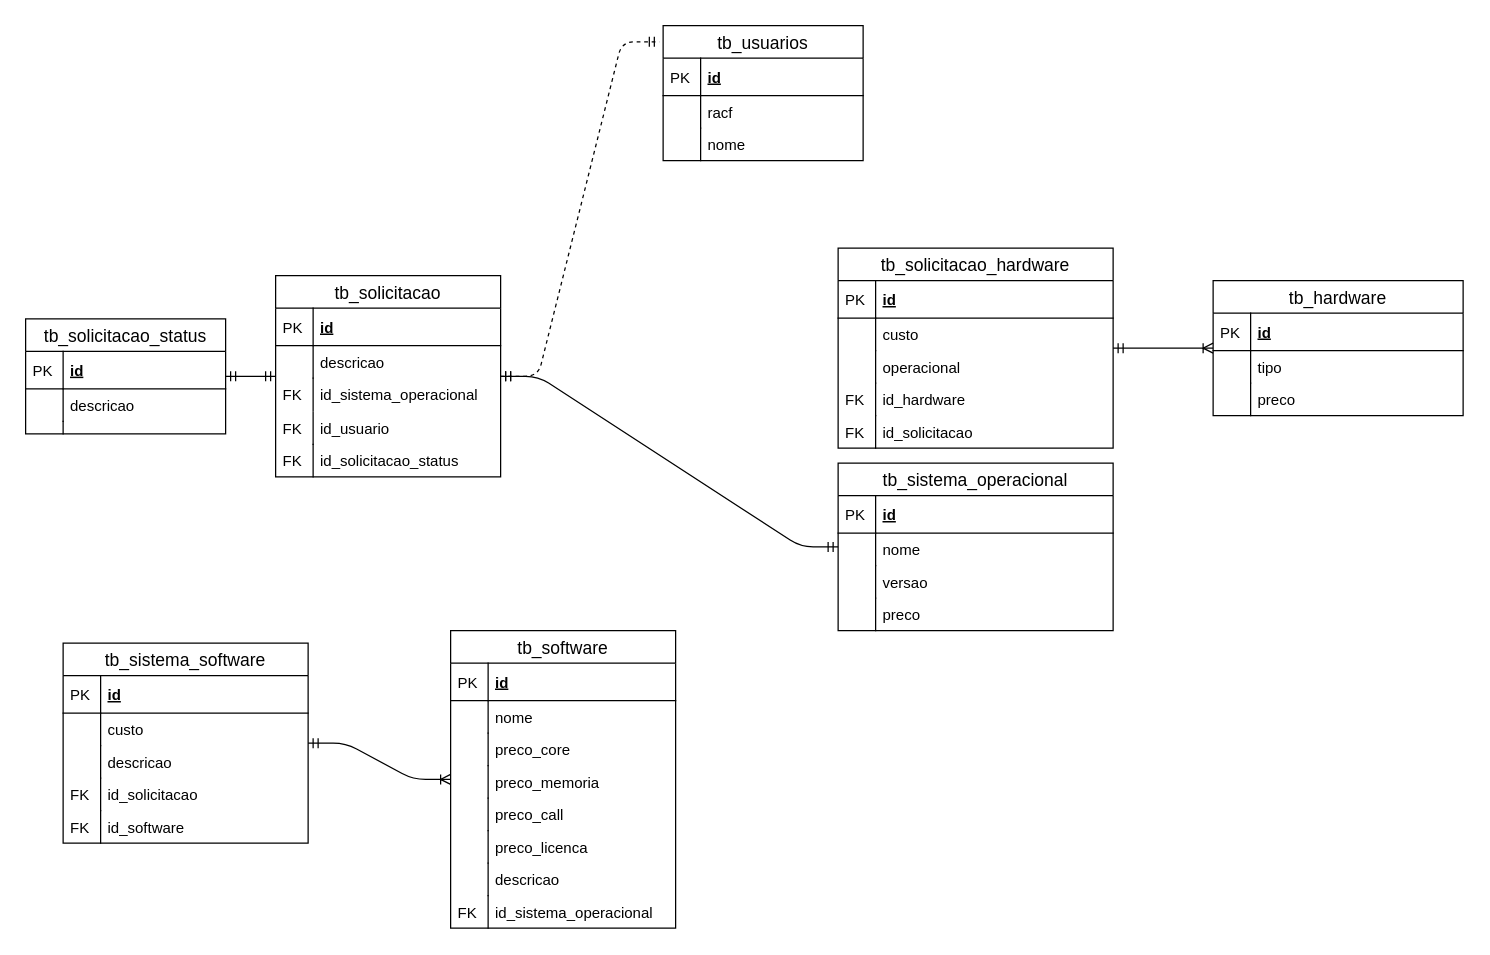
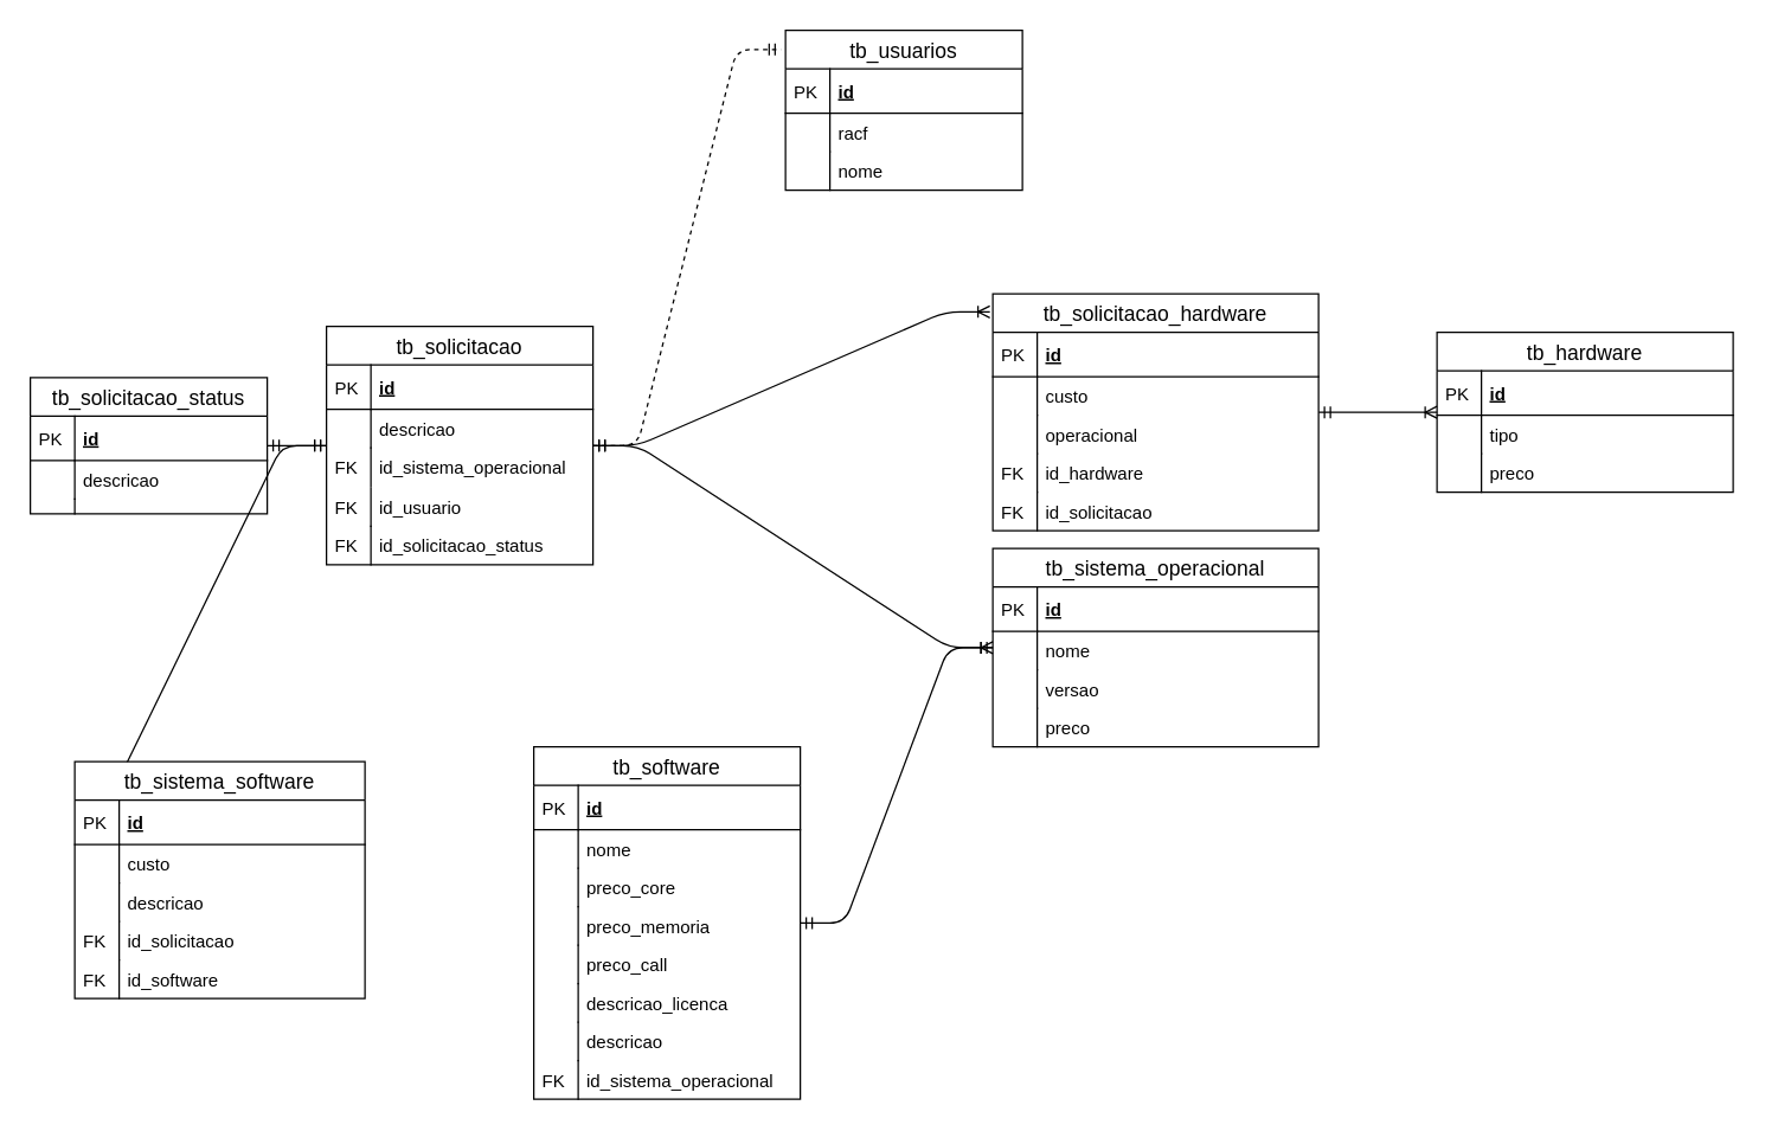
+ <mxCell id="6" value="" style="edgeStyle=entityRelationEdgeStyle;fontSize=12;html=1;endArrow=ERoneToMany;startArrow=ERmandOne;entryX=-0.009;entryY=0.076;entryDx=0;entryDy=0;entryPerimeter=0;" parent="1" source="10" target="30" edge="1"><mxGeometry width="100" height="100" relative="1" as="geometry"><mxPoint x="270" y="660" as="sourcePoint" /><mxPoint x="370" y="560" as="targetPoint" /></mxGeometry></mxCell>
+ <mxCell id="5" value="" style="edgeStyle=entityRelationEdgeStyle;fontSize=12;html=1;endArrow=ERzeroToMany;startArrow=ERmandOne;entryX=0.005;entryY=0.059;entryDx=0;entryDy=0;entryPerimeter=0;" parent="1" source="10" target="48" edge="1"><mxGeometry width="100" height="100" relative="1" as="geometry"><mxPoint x="270" y="660" as="sourcePoint" /><mxPoint x="370" y="560" as="targetPoint" /></mxGeometry></mxCell>
+ <mxCell id="9" value="" style="edgeStyle=entityRelationEdgeStyle;fontSize=12;html=1;endArrow=ERoneToMany;startArrow=ERmandOne;" parent="1" source="59" target="21" edge="1"><mxGeometry width="100" height="100" relative="1" as="geometry"><mxPoint x="270" y="660" as="sourcePoint" /><mxPoint x="370" y="560" as="targetPoint" /></mxGeometry></mxCell>
- <mxCell id="7" value="" style="edgeStyle=entityRelationEdgeStyle;fontSize=12;html=1;endArrow=ERoneToMany;startArrow=ERmandOne;" parent="1" source="48" target="59" edge="1"><mxGeometry width="100" height="100" relative="1" as="geometry"><mxPoint x="290" y="494" as="sourcePoint" /><mxPoint x="408.02" y="838.92" as="targetPoint" /></mxGeometry></mxCell>
- <mxCell id="70" value="preco_licenca" style="shape=partialRectangle;top=0;left=0;right=0;bottom=0;align=left;verticalAlign=top;fillColor=none;spacingLeft=34;spacingRight=4;overflow=hidden;rotatable=0;points=[[0,0.5],[1,0.5]];portConstraint=eastwest;dropTarget=0;fontSize=12;" parent="59" vertex="1"><mxGeometry y="160" width="180" height="26" as="geometry" /></mxCell>
+ <mxCell id="70" value="descricao_licenca" style="shape=partialRectangle;top=0;left=0;right=0;bottom=0;align=left;verticalAlign=top;fillColor=none;spacingLeft=34;spacingRight=4;overflow=hidden;rotatable=0;points=[[0,0.5],[1,0.5]];portConstraint=eastwest;dropTarget=0;fontSize=12;" parent="59" vertex="1"><mxGeometry y="160" width="180" height="26" as="geometry" /></mxCell>
